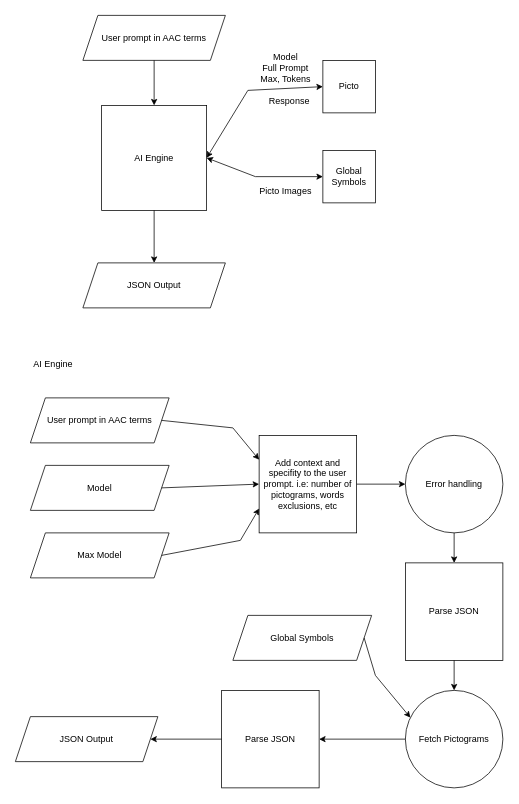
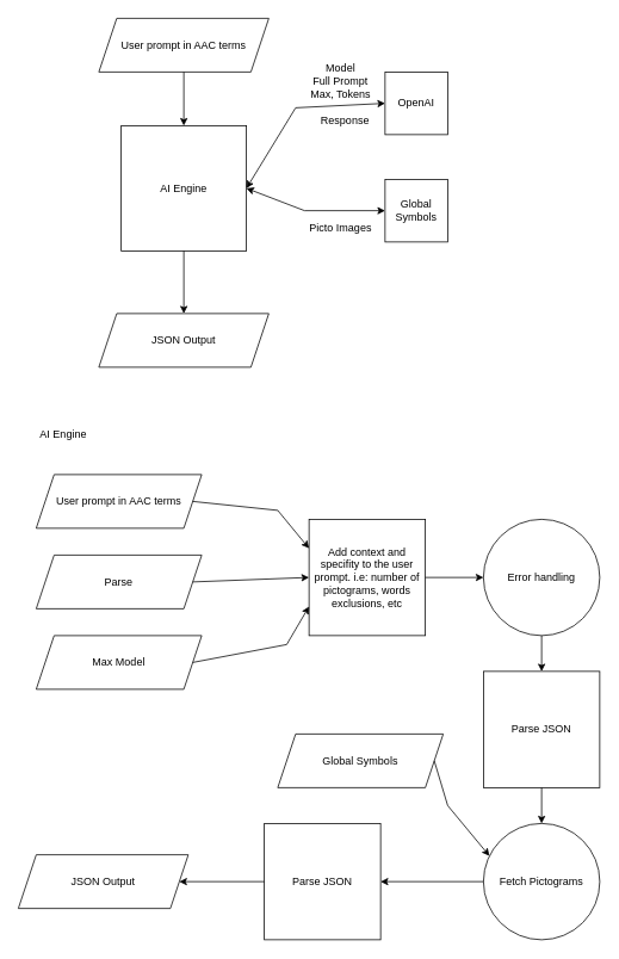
- <mxCell id="3" value="Picto" style="whiteSpace=wrap;html=1;aspect=fixed;" parent="1" vertex="1"><mxGeometry x="430" y="80" width="70" height="70" as="geometry" /></mxCell>
+ <mxCell id="3" value="OpenAI" style="whiteSpace=wrap;html=1;aspect=fixed;" parent="1" vertex="1"><mxGeometry x="430" y="80" width="70" height="70" as="geometry" /></mxCell>
- <mxCell id="14" value="Model" style="shape=parallelogram;perimeter=parallelogramPerimeter;whiteSpace=wrap;html=1;fixedSize=1;" parent="1" vertex="1"><mxGeometry x="40" y="620" width="185" height="60" as="geometry" /></mxCell>
+ <mxCell id="14" value="Parse" style="shape=parallelogram;perimeter=parallelogramPerimeter;whiteSpace=wrap;html=1;fixedSize=1;" parent="1" vertex="1"><mxGeometry x="40" y="620" width="185" height="60" as="geometry" /></mxCell>
